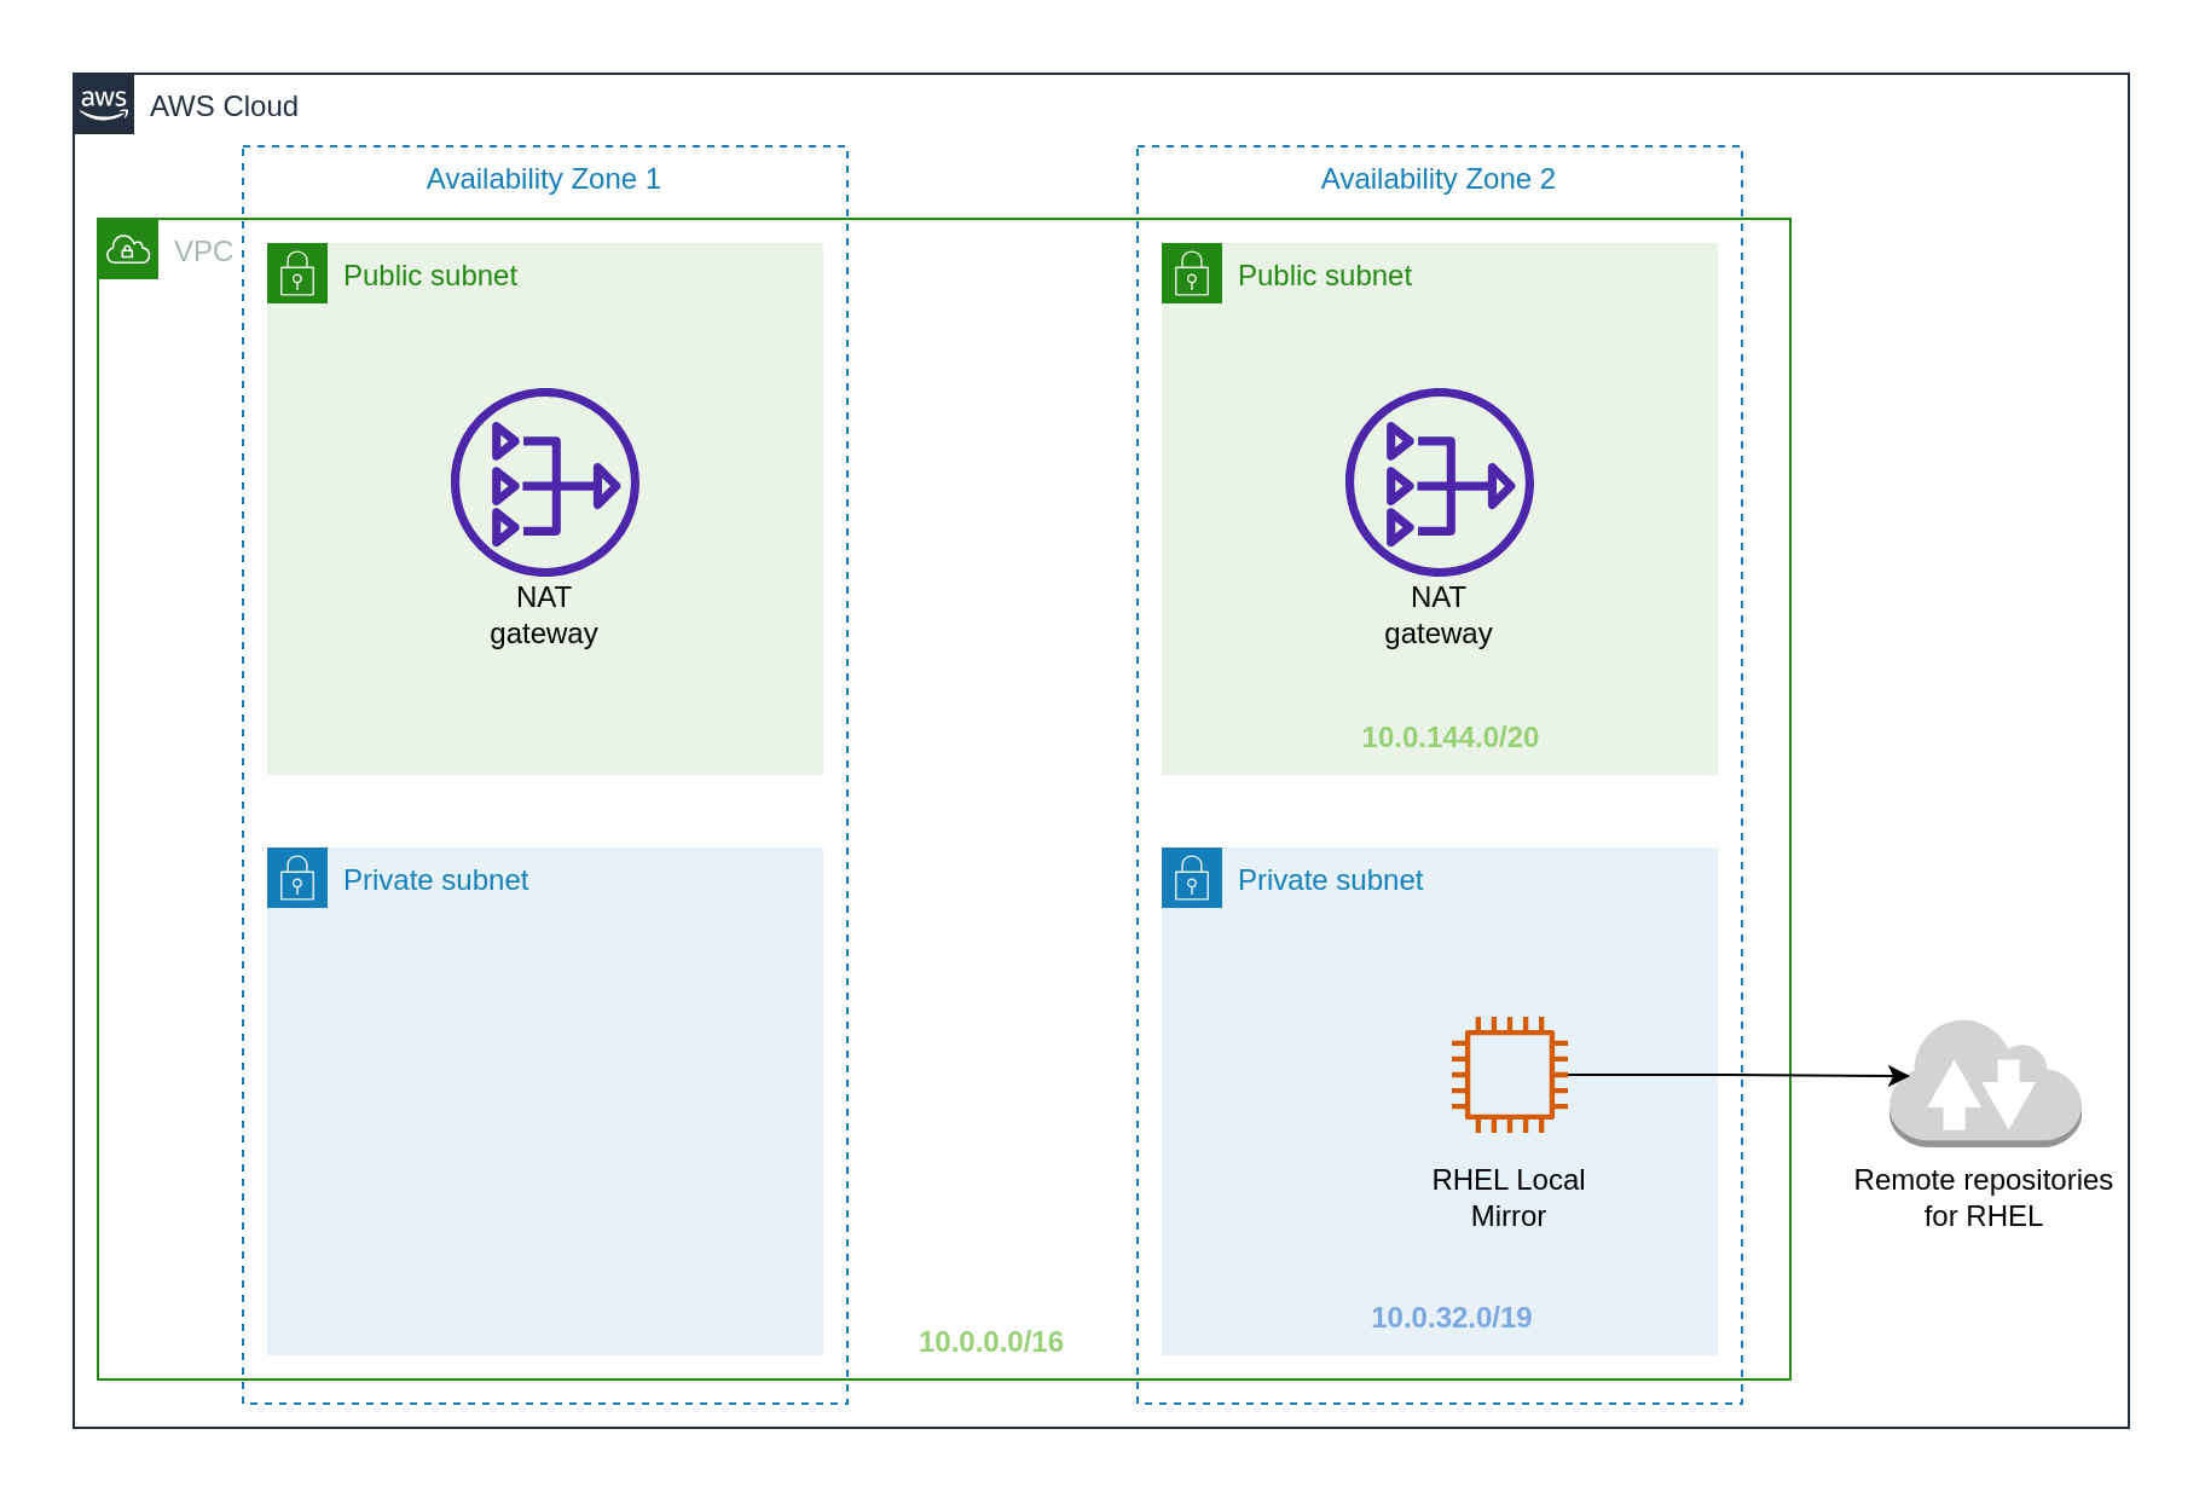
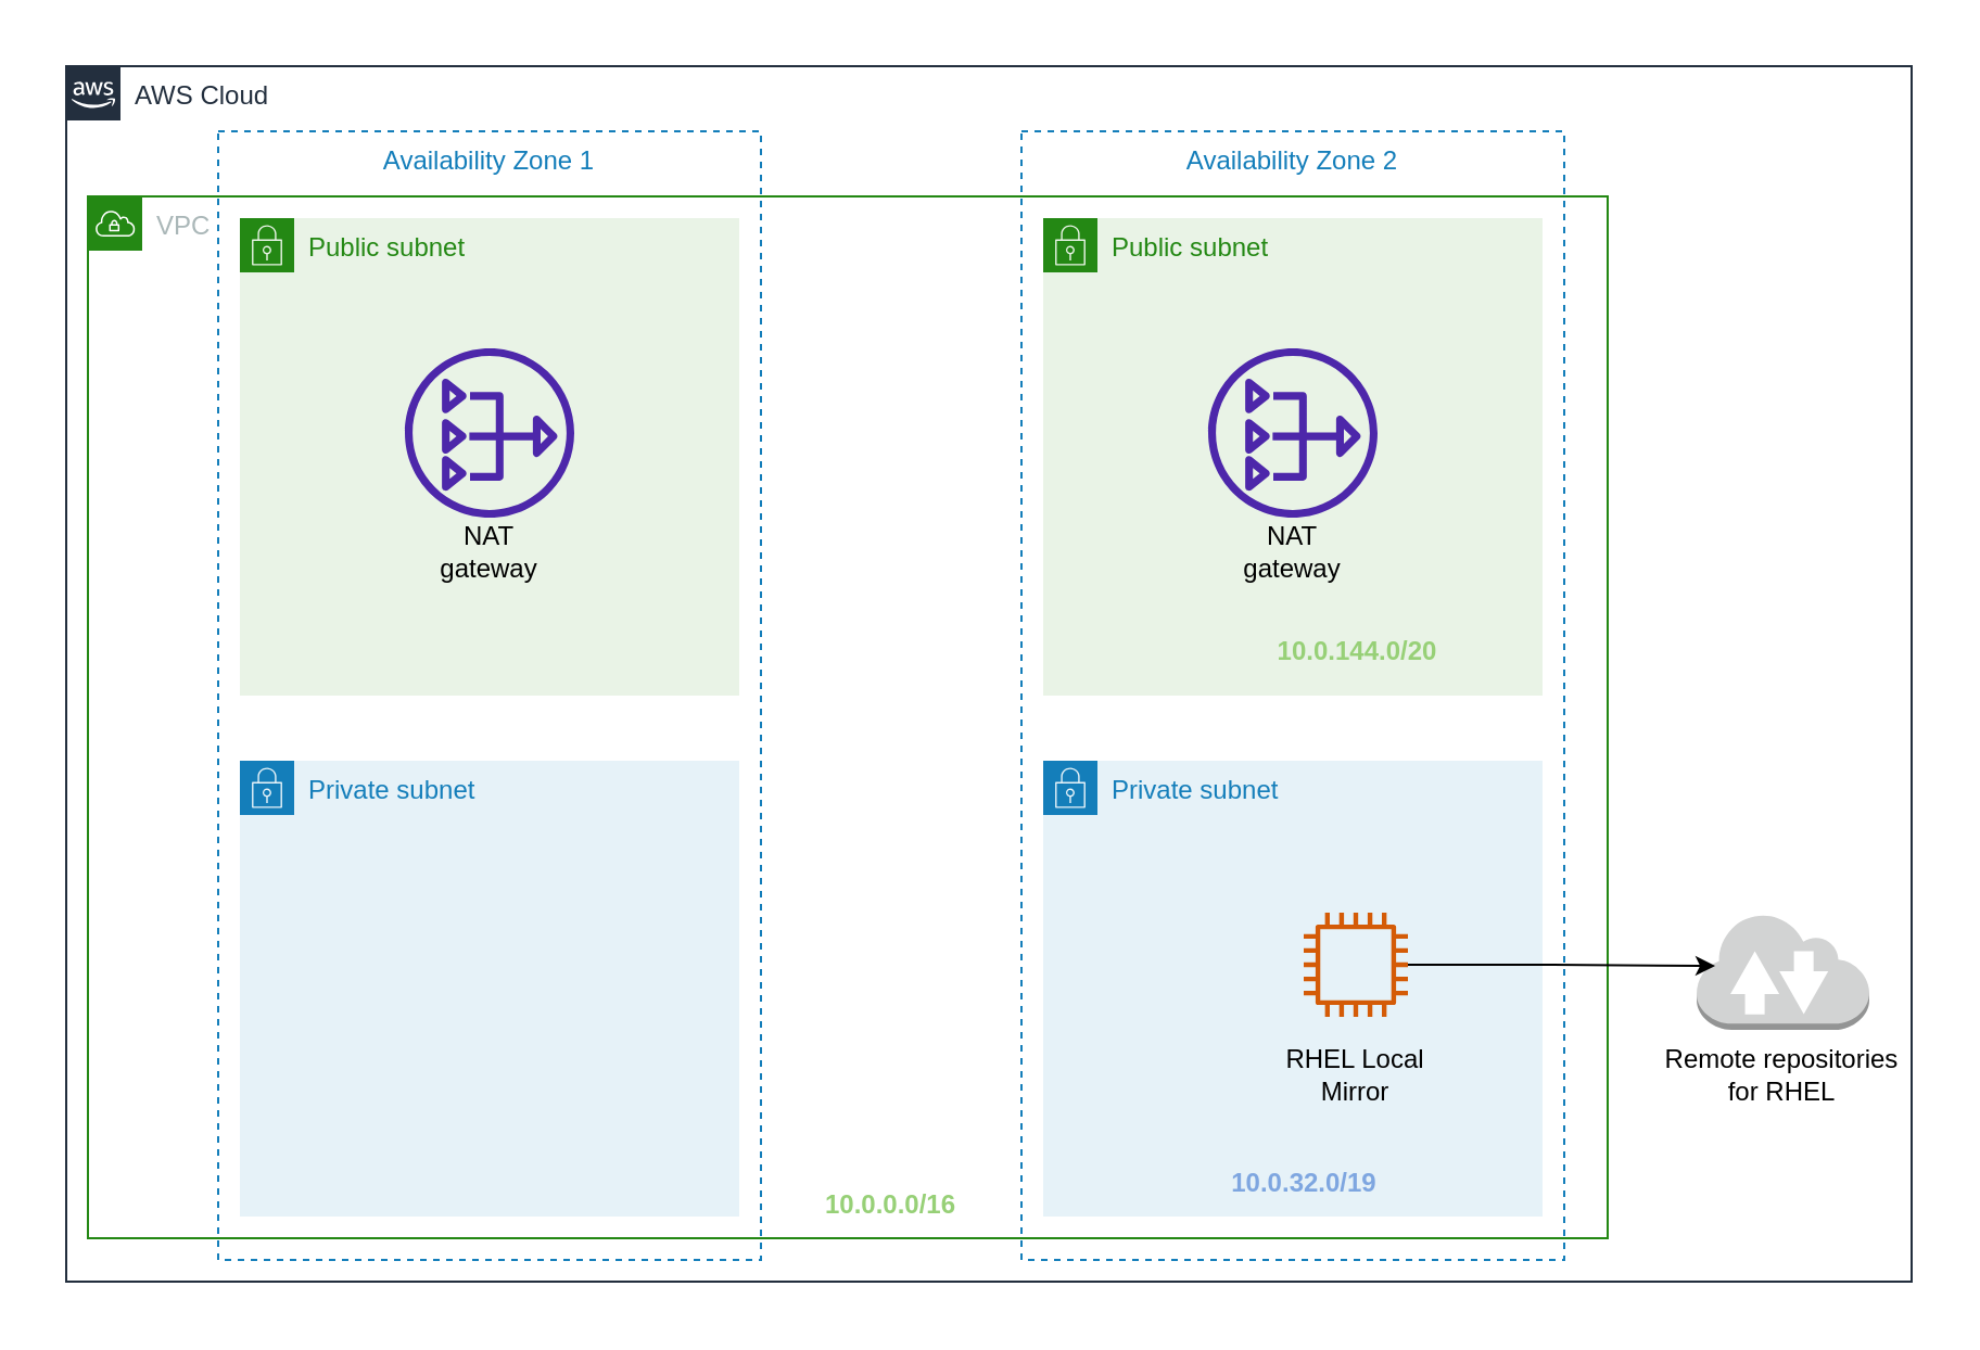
- <mxCell id="18" value="&lt;font color=&quot;#97d077&quot;&gt;&lt;b&gt;10.0.144.0/20&lt;/b&gt;&lt;/font&gt;" style="text;html=1;strokeColor=none;fillColor=none;align=center;verticalAlign=middle;whiteSpace=wrap;rounded=0;" parent="5" vertex="1"><mxGeometry x="515" y="200" width="90" height="30" as="geometry" /></mxCell>
+ <mxCell id="18" value="&lt;font color=&quot;#97d077&quot;&gt;&lt;b&gt;10.0.144.0/20&lt;/b&gt;&lt;/font&gt;" style="text;html=1;strokeColor=none;fillColor=none;align=center;verticalAlign=middle;whiteSpace=wrap;rounded=0;" parent="5" vertex="1"><mxGeometry x="540" y="195" width="90" height="30" as="geometry" /></mxCell>
